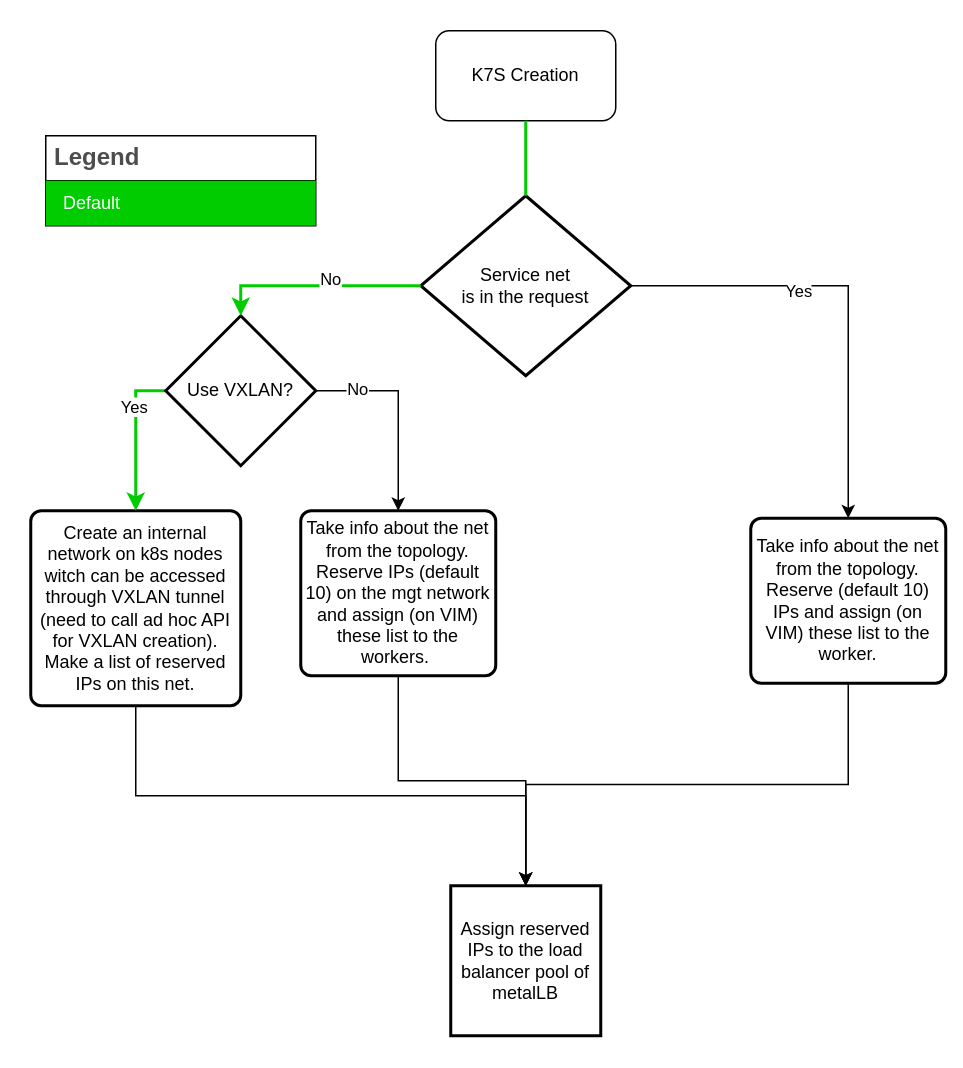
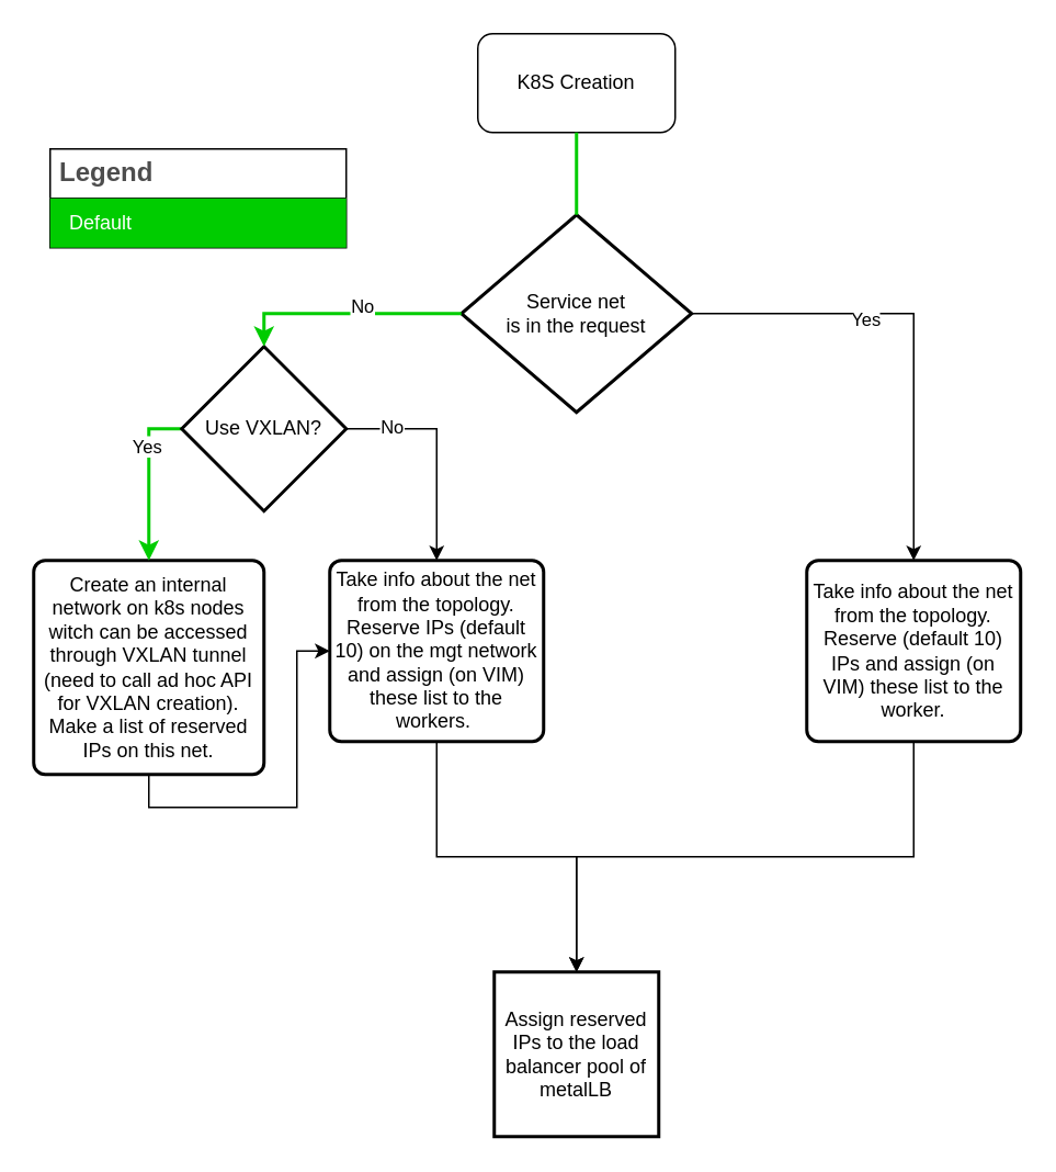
- <mxCell id="5" value="K7S Creation" style="rounded=1;whiteSpace=wrap;html=1;" parent="1" vertex="1"><mxGeometry x="290" y="20" width="120" height="60" as="geometry" /></mxCell>
+ <mxCell id="5" value="K8S Creation" style="rounded=1;whiteSpace=wrap;html=1;" parent="1" vertex="1"><mxGeometry x="290" y="20" width="120" height="60" as="geometry" /></mxCell>
- <mxCell id="20" value="Take info about the net from the topology. Reserve (default 10) IPs and assign (on VIM) these list to the worker." style="rounded=1;whiteSpace=wrap;html=1;absoluteArcSize=1;arcSize=14;strokeWidth=2;" parent="1" vertex="1"><mxGeometry x="500" y="345" width="130" height="110" as="geometry" /></mxCell>
+ <mxCell id="20" value="Take info about the net from the topology. Reserve (default 10) IPs and assign (on VIM) these list to the worker." style="rounded=1;whiteSpace=wrap;html=1;absoluteArcSize=1;arcSize=14;strokeWidth=2;" parent="1" vertex="1"><mxGeometry x="490" y="340" width="130" height="110" as="geometry" /></mxCell>
- <mxCell id="7" style="edgeStyle=orthogonalEdgeStyle;rounded=0;orthogonalLoop=1;jettySize=auto;html=1;exitX=0.5;exitY=1;exitDx=0;exitDy=0;entryX=0.5;entryY=0;entryDx=0;entryDy=0;" parent="1" source="8" target="18" edge="1"><mxGeometry relative="1" as="geometry" /></mxCell>
+ <mxCell id="7" style="edgeStyle=orthogonalEdgeStyle;rounded=0;orthogonalLoop=1;jettySize=auto;html=1;exitX=0.5;exitY=1;exitDx=0;exitDy=0;" parent="1" source="8" target="17" edge="1"><mxGeometry relative="1" as="geometry" /></mxCell>
